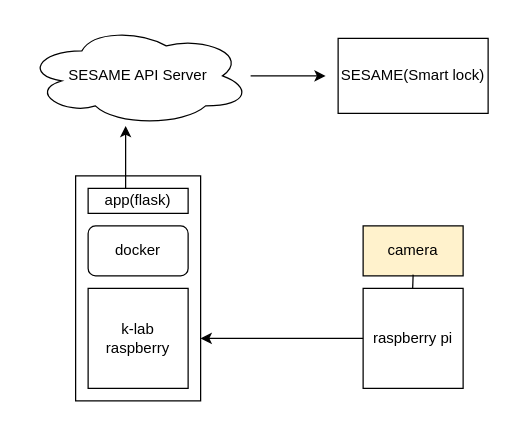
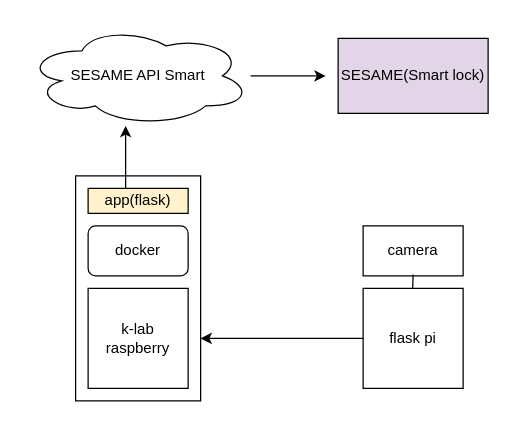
- <mxCell id="10" value="SESAME API Server" style="ellipse;shape=cloud;whiteSpace=wrap;html=1;" vertex="1" parent="1"><mxGeometry x="20" y="20" width="180" height="80" as="geometry" /></mxCell>
+ <mxCell id="10" value="SESAME API Smart" style="ellipse;shape=cloud;whiteSpace=wrap;html=1;" vertex="1" parent="1"><mxGeometry x="20" y="20" width="180" height="80" as="geometry" /></mxCell>
- <mxCell id="12" value="SESAME(Smart lock)" style="rounded=0;whiteSpace=wrap;html=1;" vertex="1" parent="1"><mxGeometry x="270" y="30" width="120" height="60" as="geometry" /></mxCell>
+ <mxCell id="12" value="SESAME(Smart lock)" style="rounded=0;whiteSpace=wrap;html=1;fillColor=#e1d5e7;" vertex="1" parent="1"><mxGeometry x="270" y="30" width="120" height="60" as="geometry" /></mxCell>
- <mxCell id="8" value="app(flask)" style="rounded=0;whiteSpace=wrap;html=1;" vertex="1" parent="1"><mxGeometry x="70" y="150" width="80" height="20" as="geometry" /></mxCell>
+ <mxCell id="8" value="app(flask)" style="rounded=0;whiteSpace=wrap;html=1;fillColor=#fff2cc;" vertex="1" parent="1"><mxGeometry x="70" y="150" width="80" height="20" as="geometry" /></mxCell>
- <mxCell id="6" value="camera" style="rounded=0;whiteSpace=wrap;html=1;fillColor=#fff2cc;" vertex="1" parent="1"><mxGeometry x="290" y="180" width="80" height="40" as="geometry" /></mxCell>
+ <mxCell id="6" value="camera" style="rounded=0;whiteSpace=wrap;html=1;" vertex="1" parent="1"><mxGeometry x="290" y="180" width="80" height="40" as="geometry" /></mxCell>
- <mxCell id="4" value="raspberry pi" style="whiteSpace=wrap;html=1;aspect=fixed;" vertex="1" parent="1"><mxGeometry x="290" y="230" width="80" height="80" as="geometry" /></mxCell>
+ <mxCell id="4" value="flask pi" style="whiteSpace=wrap;html=1;aspect=fixed;" vertex="1" parent="1"><mxGeometry x="290" y="230" width="80" height="80" as="geometry" /></mxCell>
